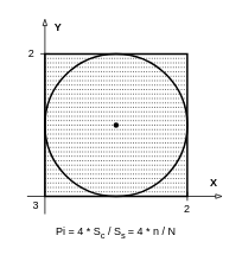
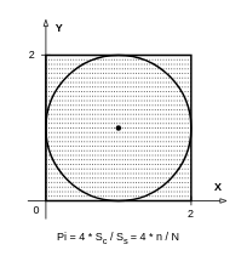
- <mxCell id="11" value="&lt;font&gt;3&lt;/font&gt;" style="text;html=1;align=center;verticalAlign=middle;whiteSpace=wrap;rounded=0;fontFamily=Helvetica;" parent="1" vertex="1"><mxGeometry x="30" y="220" width="20" height="20" as="geometry" /></mxCell>
+ <mxCell id="11" value="&lt;font&gt;0&lt;/font&gt;" style="text;html=1;align=center;verticalAlign=middle;whiteSpace=wrap;rounded=0;fontFamily=Helvetica;" parent="1" vertex="1"><mxGeometry x="30" y="220" width="20" height="20" as="geometry" /></mxCell>
